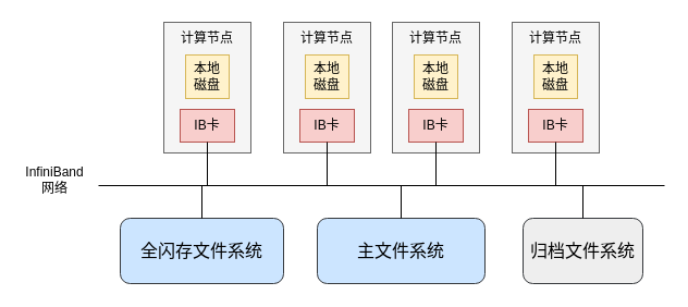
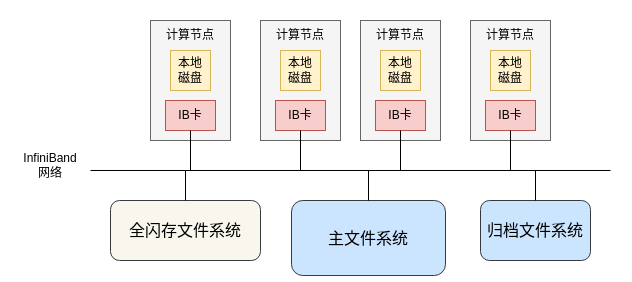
- <mxCell id="18" value="全闪存文件系统" style="rounded=1;whiteSpace=wrap;html=1;fontSize=16;fillColor=#cce5ff;strokeColor=#36393d;" vertex="1" parent="1"><mxGeometry x="110" y="200" width="150" height="60" as="geometry" /></mxCell>
+ <mxCell id="18" value="全闪存文件系统" style="rounded=1;whiteSpace=wrap;html=1;fontSize=16;fillColor=#f9f7ed;strokeColor=#36393d;" vertex="1" parent="1"><mxGeometry x="110" y="200" width="150" height="60" as="geometry" /></mxCell>
- <mxCell id="19" value="主文件系统" style="rounded=1;whiteSpace=wrap;html=1;fontSize=16;fillColor=#cce5ff;strokeColor=#36393d;" vertex="1" parent="1"><mxGeometry x="291" y="200" width="154" height="60" as="geometry" /></mxCell>
+ <mxCell id="19" value="主文件系统" style="rounded=1;whiteSpace=wrap;html=1;fontSize=16;fillColor=#cce5ff;strokeColor=#36393d;" vertex="1" parent="1"><mxGeometry x="291" y="200" width="154" height="75" as="geometry" /></mxCell>
- <mxCell id="20" value="归档文件系统" style="rounded=1;whiteSpace=wrap;html=1;fontSize=16;fillColor=#eeeeee;strokeColor=#36393d;" vertex="1" parent="1"><mxGeometry x="480" y="200" width="110" height="60" as="geometry" /></mxCell>
+ <mxCell id="20" value="归档文件系统" style="rounded=1;whiteSpace=wrap;html=1;fontSize=16;fillColor=#cce5ff;strokeColor=#36393d;" vertex="1" parent="1"><mxGeometry x="480" y="200" width="110" height="60" as="geometry" /></mxCell>
